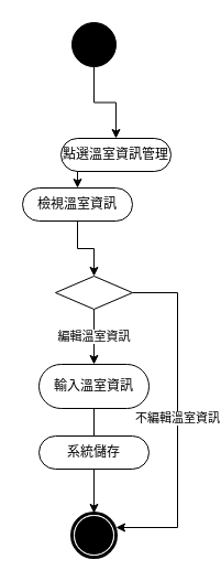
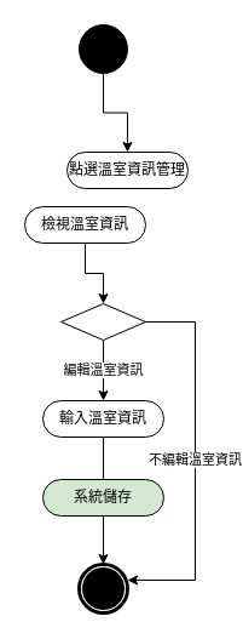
- <mxCell id="5" style="edgeStyle=orthogonalEdgeStyle;rounded=0;orthogonalLoop=1;jettySize=auto;html=1;entryX=0.5;entryY=0;entryDx=0;entryDy=0;exitX=0.5;exitY=1;exitDx=0;exitDy=0;" edge="1" parent="1" source="4" target="9"><mxGeometry relative="1" as="geometry"><mxPoint x="12" y="175" as="sourcePoint" /><mxPoint x="85" y="180" as="targetPoint" /></mxGeometry></mxCell>
- <mxCell id="15" value="輸入溫室資訊" style="rounded=1;whiteSpace=wrap;html=1;shadow=0;comic=0;labelBackgroundColor=none;strokeWidth=1;fontFamily=Verdana;fontSize=12;align=center;arcSize=50;" vertex="1" parent="1"><mxGeometry x="35" y="330" width="100" height="40" as="geometry" /></mxCell>
+ <mxCell id="15" value="輸入溫室資訊" style="rounded=1;whiteSpace=wrap;html=1;shadow=0;comic=0;labelBackgroundColor=none;strokeWidth=1;fontFamily=Verdana;fontSize=12;align=center;arcSize=50;" vertex="1" parent="1"><mxGeometry x="35" y="330" width="100" height="30" as="geometry" /></mxCell>
- <mxCell id="11" value="系統儲存" style="rounded=1;whiteSpace=wrap;html=1;shadow=0;comic=0;labelBackgroundColor=none;strokeWidth=1;fontFamily=Verdana;fontSize=12;align=center;arcSize=50;" vertex="1" parent="1"><mxGeometry x="35" y="395" width="100" height="30" as="geometry" /></mxCell>
+ <mxCell id="11" value="系統儲存" style="rounded=1;whiteSpace=wrap;html=1;shadow=0;comic=0;labelBackgroundColor=none;strokeWidth=1;fontFamily=Verdana;fontSize=12;align=center;arcSize=50;fillColor=#d5e8d4;" vertex="1" parent="1"><mxGeometry x="35" y="395" width="100" height="30" as="geometry" /></mxCell>
